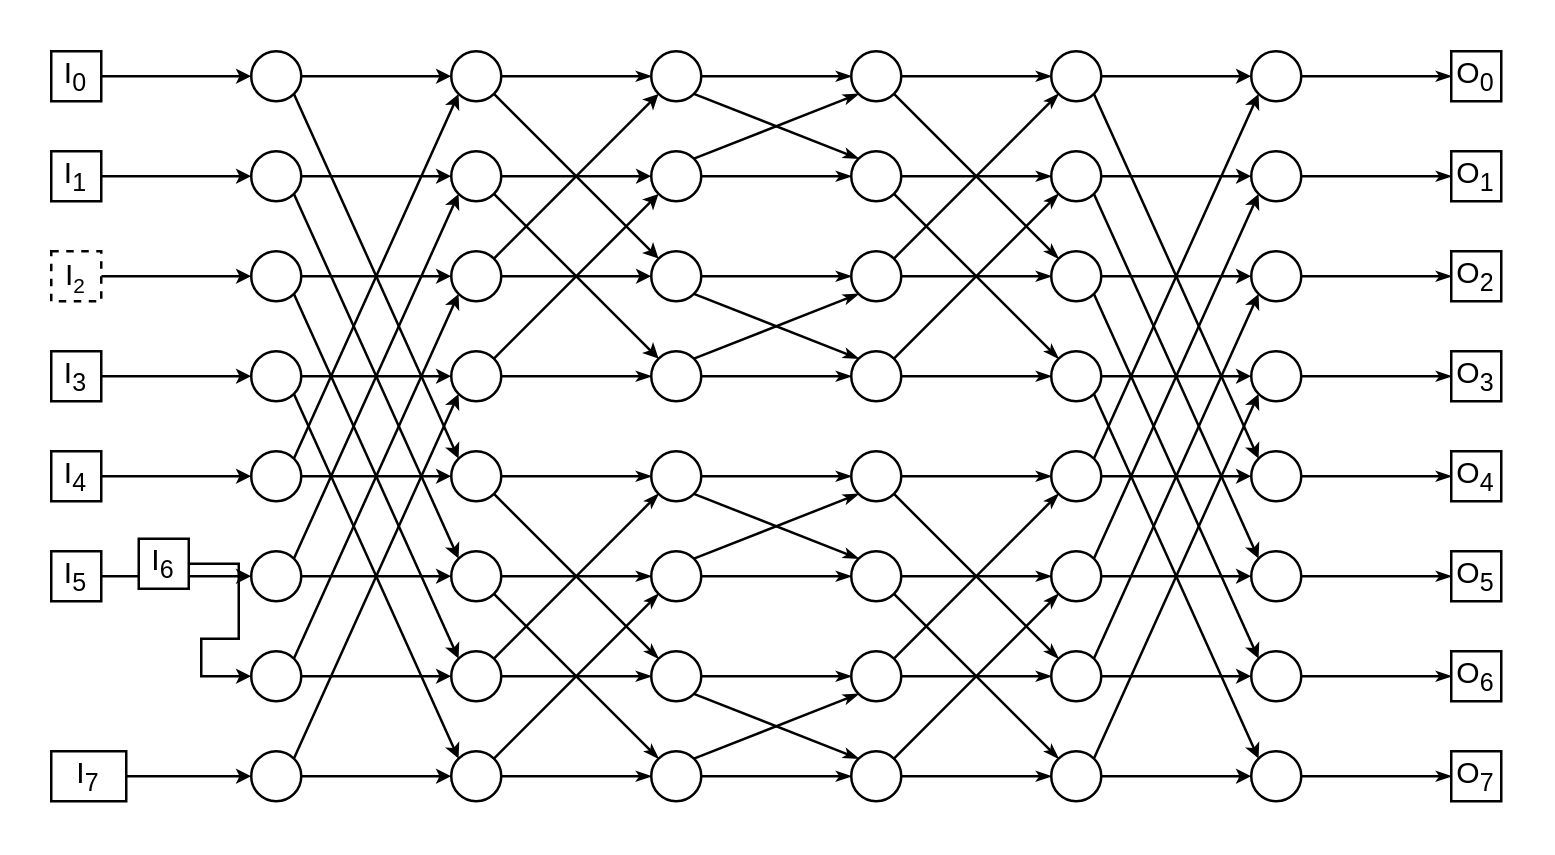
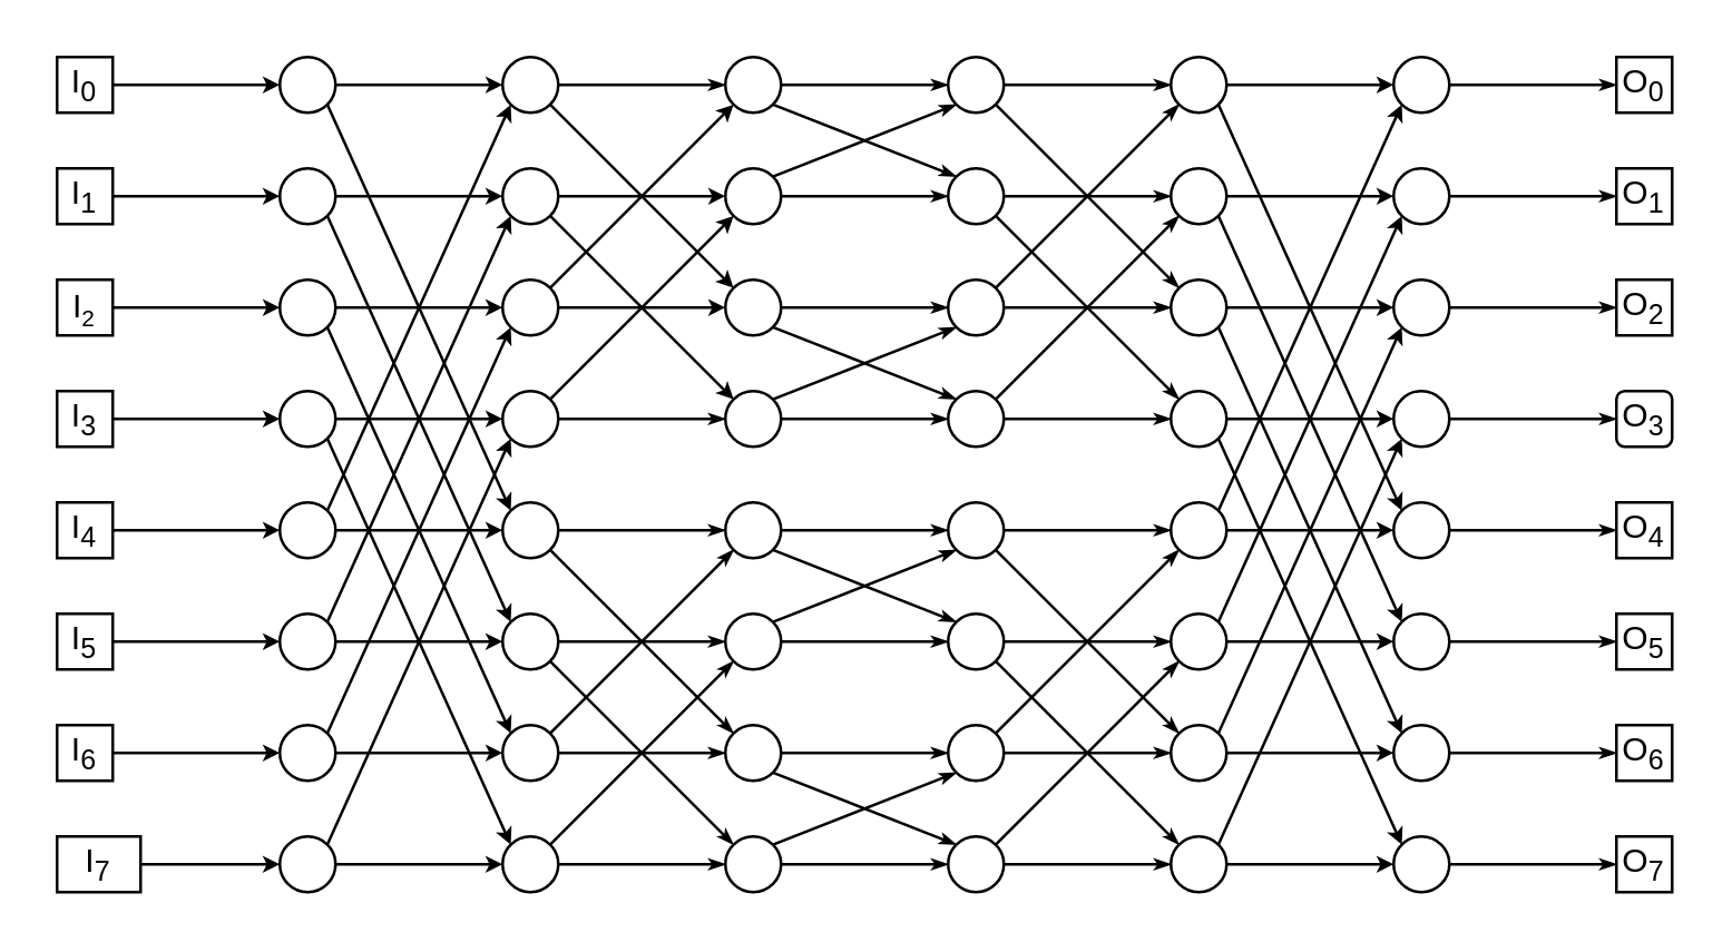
- <mxCell id="31" value="I&lt;span style=&quot;font-size: 10px&quot;&gt;&lt;sub&gt;2&lt;/sub&gt;&lt;/span&gt;" style="whiteSpace=wrap;html=1;aspect=fixed;movable=0;resizable=0;rotatable=0;deletable=0;editable=0;connectable=0;dashed=1;" vertex="1" parent="1"><mxGeometry x="20" y="100" width="20" height="20" as="geometry" /></mxCell>
+ <mxCell id="31" value="I&lt;span style=&quot;font-size: 10px&quot;&gt;&lt;sub&gt;2&lt;/sub&gt;&lt;/span&gt;" style="whiteSpace=wrap;html=1;aspect=fixed;movable=0;resizable=0;rotatable=0;deletable=0;editable=0;connectable=0;" vertex="1" parent="1"><mxGeometry x="20" y="100" width="20" height="20" as="geometry" /></mxCell>
- <mxCell id="157" value="O&lt;sub&gt;3&lt;/sub&gt;" style="whiteSpace=wrap;html=1;aspect=fixed;movable=0;resizable=0;rotatable=0;deletable=0;editable=0;connectable=0;" vertex="1" parent="1"><mxGeometry x="580" y="140" width="20" height="20" as="geometry" /></mxCell>
+ <mxCell id="157" value="O&lt;sub&gt;3&lt;/sub&gt;" style="whiteSpace=wrap;html=1;aspect=fixed;movable=0;resizable=0;rotatable=0;deletable=0;editable=0;connectable=0;rounded=1;" vertex="1" parent="1"><mxGeometry x="580" y="140" width="20" height="20" as="geometry" /></mxCell>
- <mxCell id="39" value="I&lt;sub&gt;6&lt;/sub&gt;" style="whiteSpace=wrap;html=1;aspect=fixed;movable=0;resizable=0;rotatable=0;deletable=0;editable=0;connectable=0;" vertex="1" parent="1"><mxGeometry x="55" y="215" width="20" height="20" as="geometry" /></mxCell>
+ <mxCell id="39" value="I&lt;sub&gt;6&lt;/sub&gt;" style="whiteSpace=wrap;html=1;aspect=fixed;movable=0;resizable=0;rotatable=0;deletable=0;editable=0;connectable=0;" vertex="1" parent="1"><mxGeometry x="20" y="260" width="20" height="20" as="geometry" /></mxCell>
